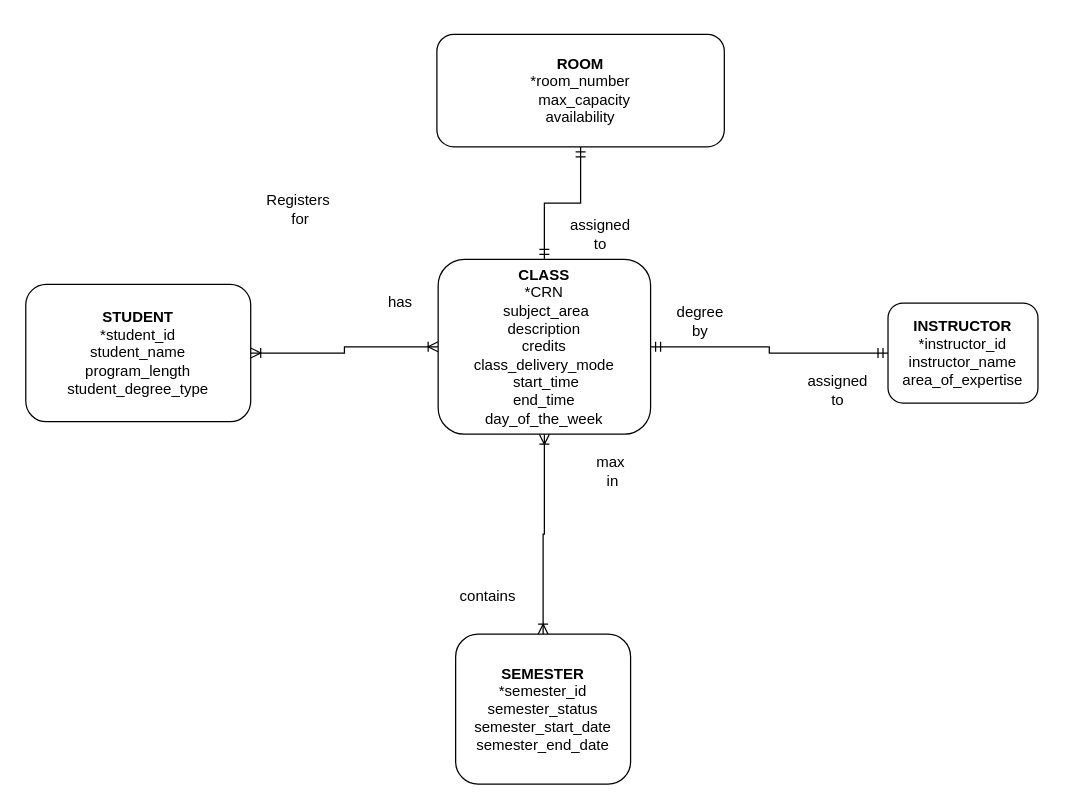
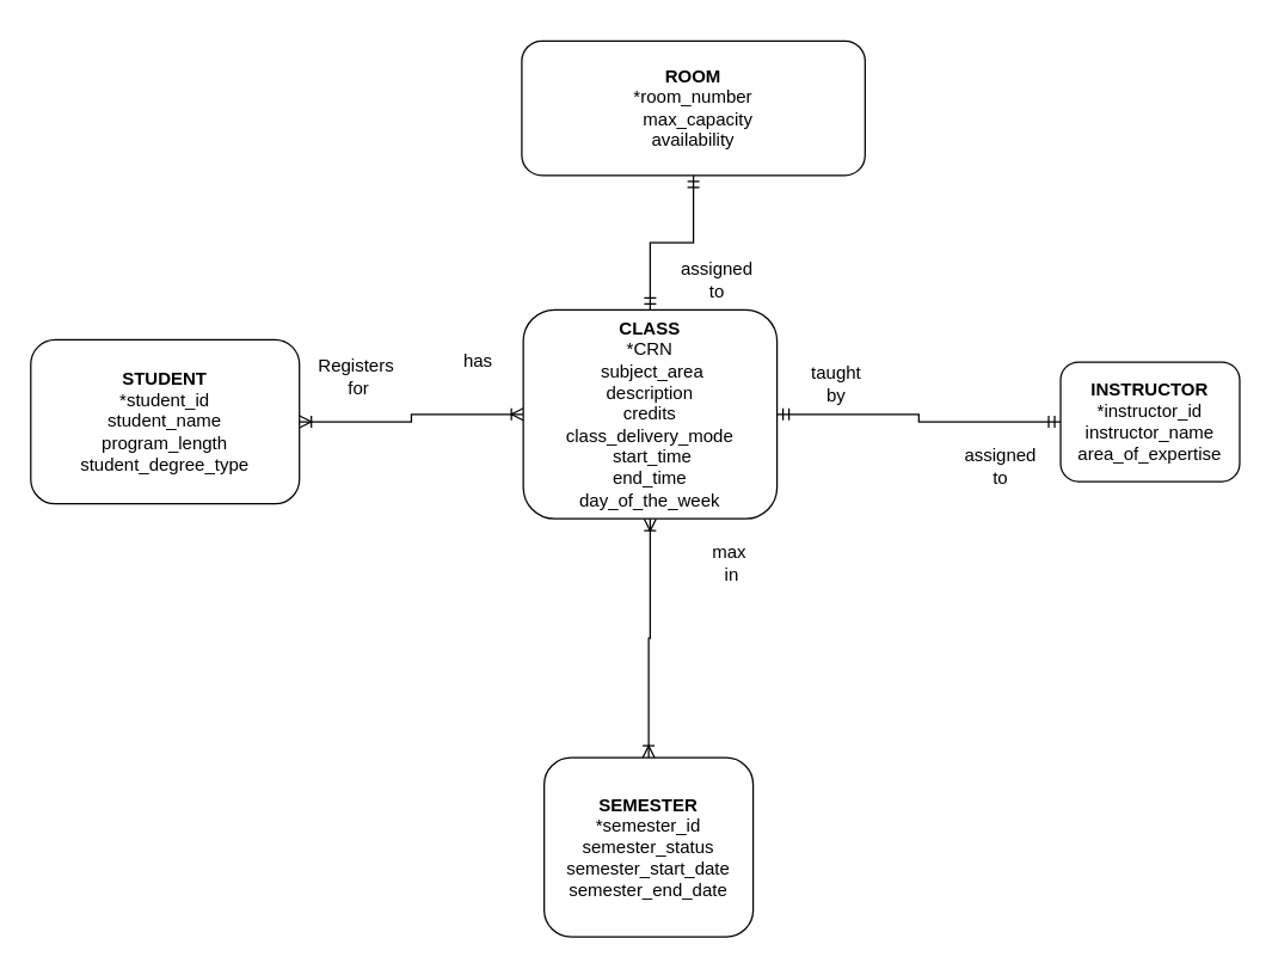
- <mxCell id="4" value="Registers&amp;nbsp;&lt;br&gt;for" style="text;html=1;strokeColor=none;fillColor=none;align=center;verticalAlign=middle;whiteSpace=wrap;rounded=0;" vertex="1" parent="1"><mxGeometry x="220" y="150" width="40" height="20" as="geometry" /></mxCell>
+ <mxCell id="4" value="Registers&amp;nbsp;&lt;br&gt;for" style="text;html=1;strokeColor=none;fillColor=none;align=center;verticalAlign=middle;whiteSpace=wrap;rounded=0;" vertex="1" parent="1"><mxGeometry x="220" y="235" width="40" height="20" as="geometry" /></mxCell>
- <mxCell id="14" value="degree by" style="text;html=1;strokeColor=none;fillColor=none;align=center;verticalAlign=middle;whiteSpace=wrap;rounded=0;" vertex="1" parent="1"><mxGeometry x="540" y="240" width="40" height="20" as="geometry" /></mxCell>
+ <mxCell id="14" value="taught by" style="text;html=1;strokeColor=none;fillColor=none;align=center;verticalAlign=middle;whiteSpace=wrap;rounded=0;" vertex="1" parent="1"><mxGeometry x="540" y="240" width="40" height="20" as="geometry" /></mxCell>
- <mxCell id="16" value="contains" style="text;html=1;strokeColor=none;fillColor=none;align=center;verticalAlign=middle;whiteSpace=wrap;rounded=0;" vertex="1" parent="1"><mxGeometry x="370" y="460" width="40" height="20" as="geometry" /></mxCell>
